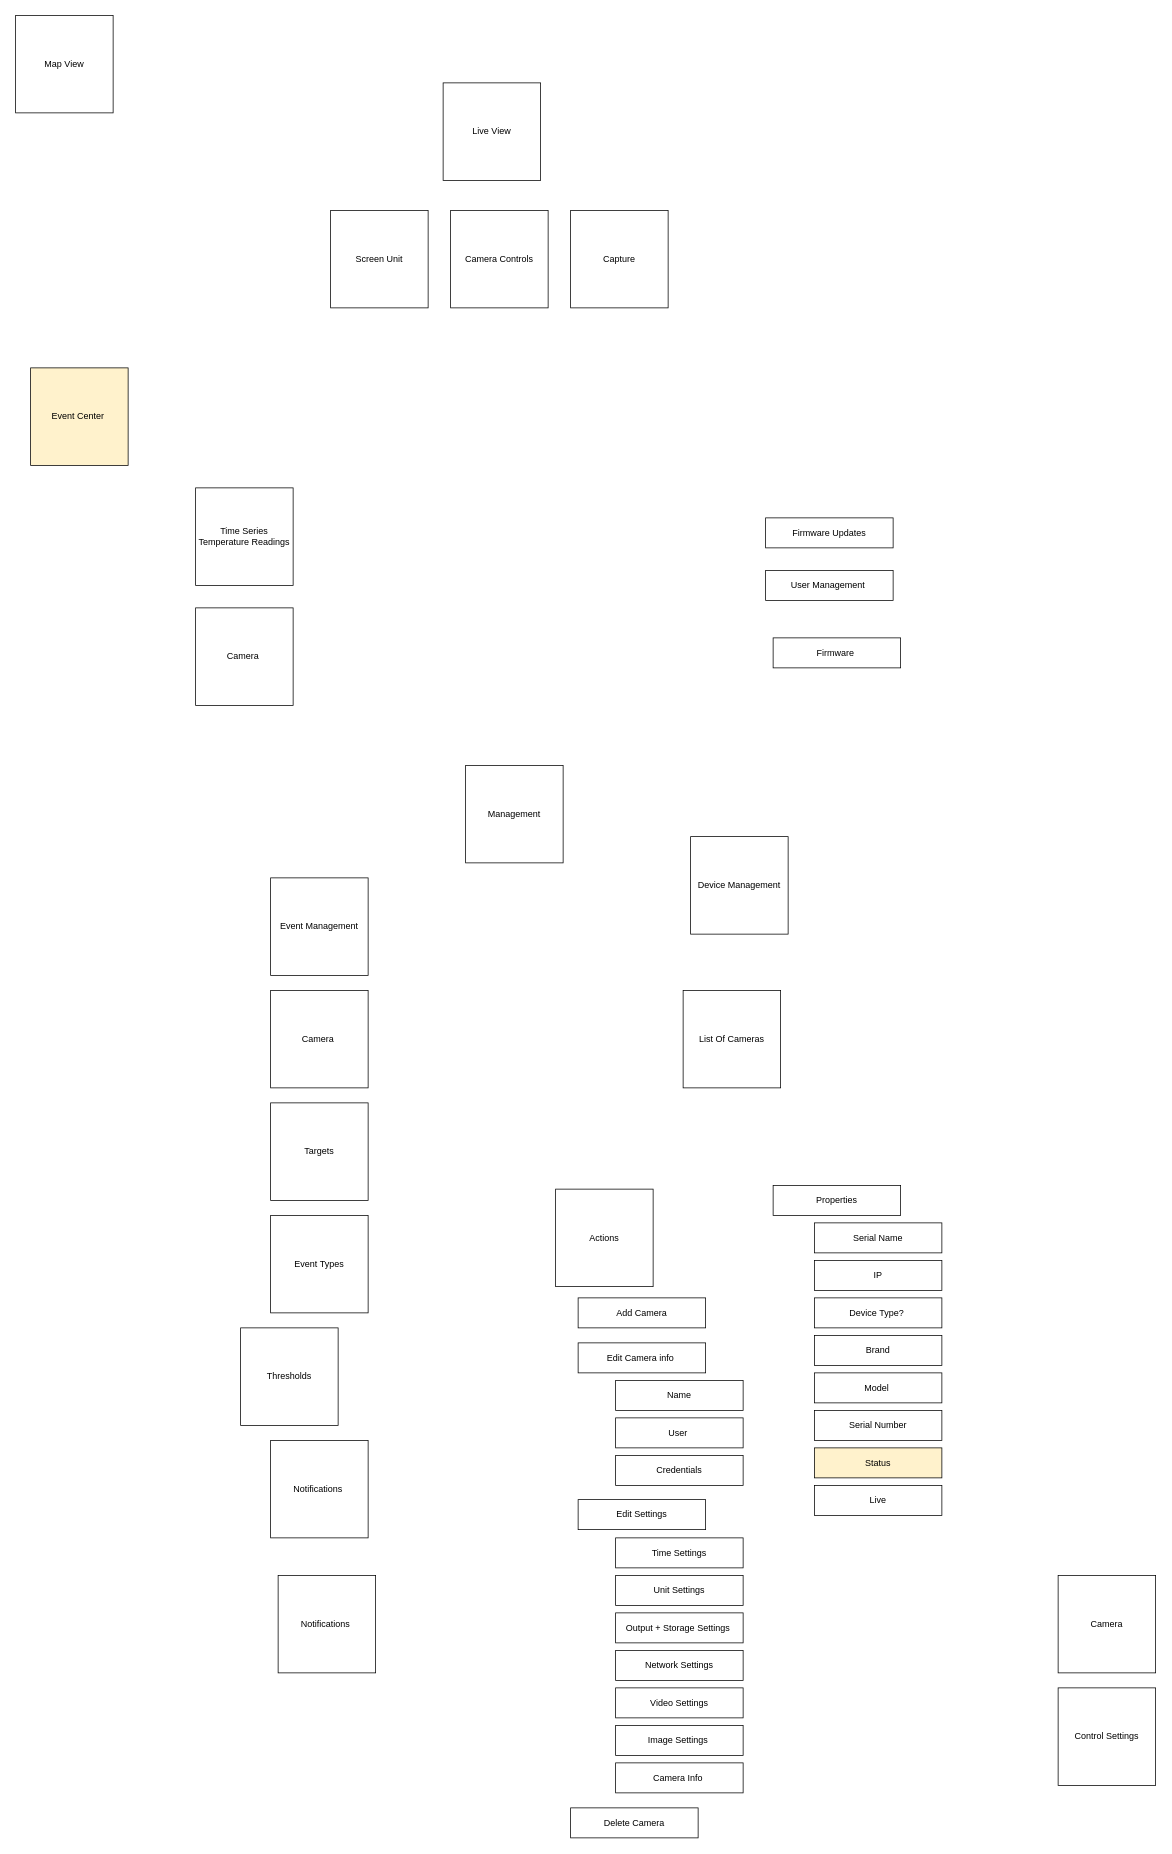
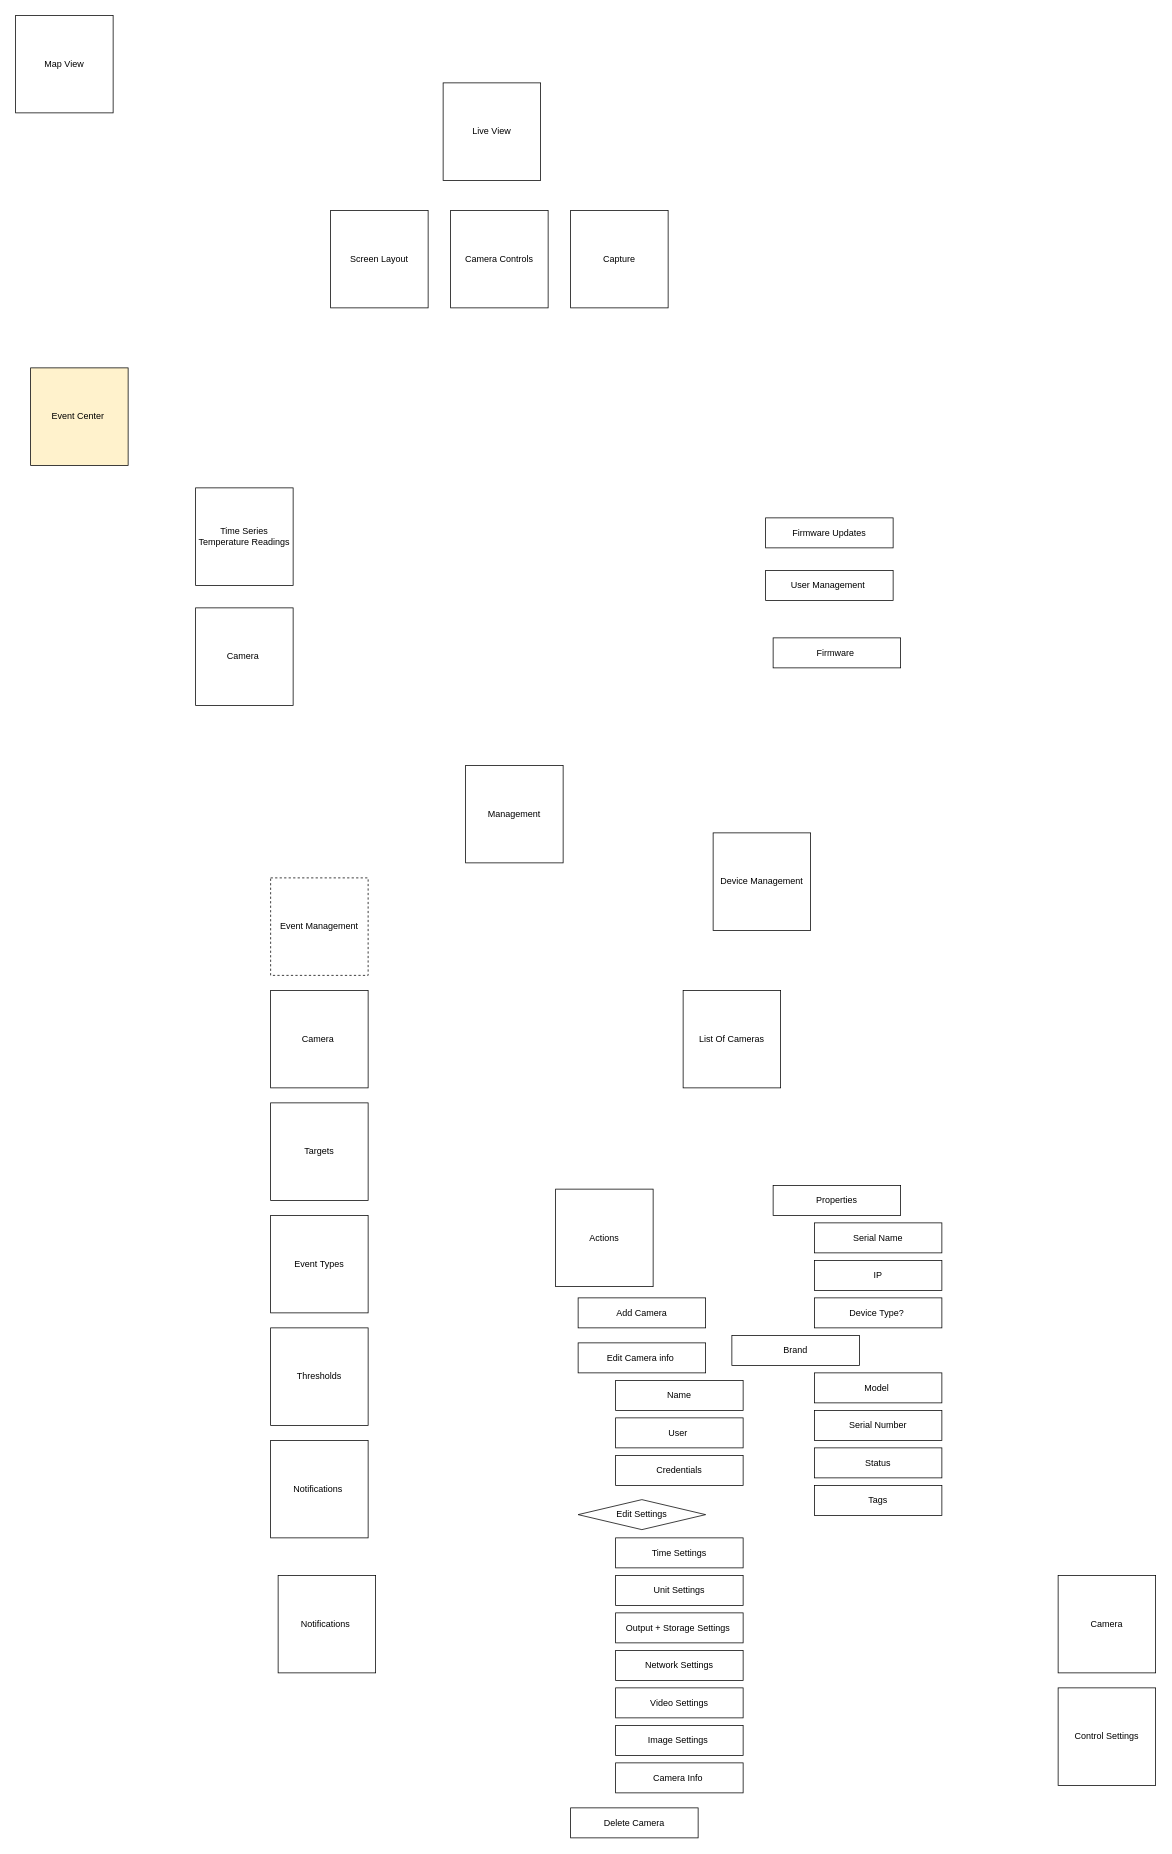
- <mxCell id="17" value="Screen Unit" style="whiteSpace=wrap;html=1;aspect=fixed;" parent="1" vertex="1"><mxGeometry x="440" y="280" width="130" height="130" as="geometry" /></mxCell>
+ <mxCell id="17" value="Screen Layout" style="whiteSpace=wrap;html=1;aspect=fixed;" parent="1" vertex="1"><mxGeometry x="440" y="280" width="130" height="130" as="geometry" /></mxCell>
- <mxCell id="2" value="Device Management" style="whiteSpace=wrap;html=1;aspect=fixed;" parent="1" vertex="1"><mxGeometry x="920" y="1115" width="130" height="130" as="geometry" /></mxCell>
+ <mxCell id="2" value="Device Management" style="whiteSpace=wrap;html=1;aspect=fixed;" parent="1" vertex="1"><mxGeometry x="950" y="1110" width="130" height="130" as="geometry" /></mxCell>
- <mxCell id="7" value="Event Management&lt;br&gt;" style="whiteSpace=wrap;html=1;aspect=fixed;" parent="1" vertex="1"><mxGeometry x="360" y="1170" width="130" height="130" as="geometry" /></mxCell>
+ <mxCell id="7" value="Event Management&lt;br&gt;" style="whiteSpace=wrap;html=1;aspect=fixed;dashed=1;" parent="1" vertex="1"><mxGeometry x="360" y="1170" width="130" height="130" as="geometry" /></mxCell>
- <mxCell id="48" value="Brand" style="rounded=0;whiteSpace=wrap;html=1;" vertex="1" parent="1"><mxGeometry x="1085" y="1780" width="170" height="40" as="geometry" /></mxCell>
+ <mxCell id="48" value="Brand" style="rounded=0;whiteSpace=wrap;html=1;" vertex="1" parent="1"><mxGeometry x="975" y="1780" width="170" height="40" as="geometry" /></mxCell>
- <mxCell id="11" value="Thresholds" style="whiteSpace=wrap;html=1;aspect=fixed;" parent="1" vertex="1"><mxGeometry x="320" y="1770" width="130" height="130" as="geometry" /></mxCell>
+ <mxCell id="11" value="Thresholds" style="whiteSpace=wrap;html=1;aspect=fixed;" parent="1" vertex="1"><mxGeometry x="360" y="1770" width="130" height="130" as="geometry" /></mxCell>
- <mxCell id="26" value="Status" style="rounded=0;whiteSpace=wrap;html=1;fillColor=#fff2cc;" vertex="1" parent="1"><mxGeometry x="1085" y="1930" width="170" height="40" as="geometry" /></mxCell>
+ <mxCell id="26" value="Status" style="rounded=0;whiteSpace=wrap;html=1;" vertex="1" parent="1"><mxGeometry x="1085" y="1930" width="170" height="40" as="geometry" /></mxCell>
- <mxCell id="47" value="Live" style="rounded=0;whiteSpace=wrap;html=1;" vertex="1" parent="1"><mxGeometry x="1085" y="1980" width="170" height="40" as="geometry" /></mxCell>
+ <mxCell id="47" value="Tags" style="rounded=0;whiteSpace=wrap;html=1;" vertex="1" parent="1"><mxGeometry x="1085" y="1980" width="170" height="40" as="geometry" /></mxCell>
- <mxCell id="45" value="Edit Settings" style="rounded=0;whiteSpace=wrap;html=1;" vertex="1" parent="1"><mxGeometry x="770" y="1999" width="170" height="40" as="geometry" /></mxCell>
+ <mxCell id="45" value="Edit Settings" style="rhombus;whiteSpace=wrap;html=1;" vertex="1" parent="1"><mxGeometry x="770" y="1999" width="170" height="40" as="geometry" /></mxCell>
